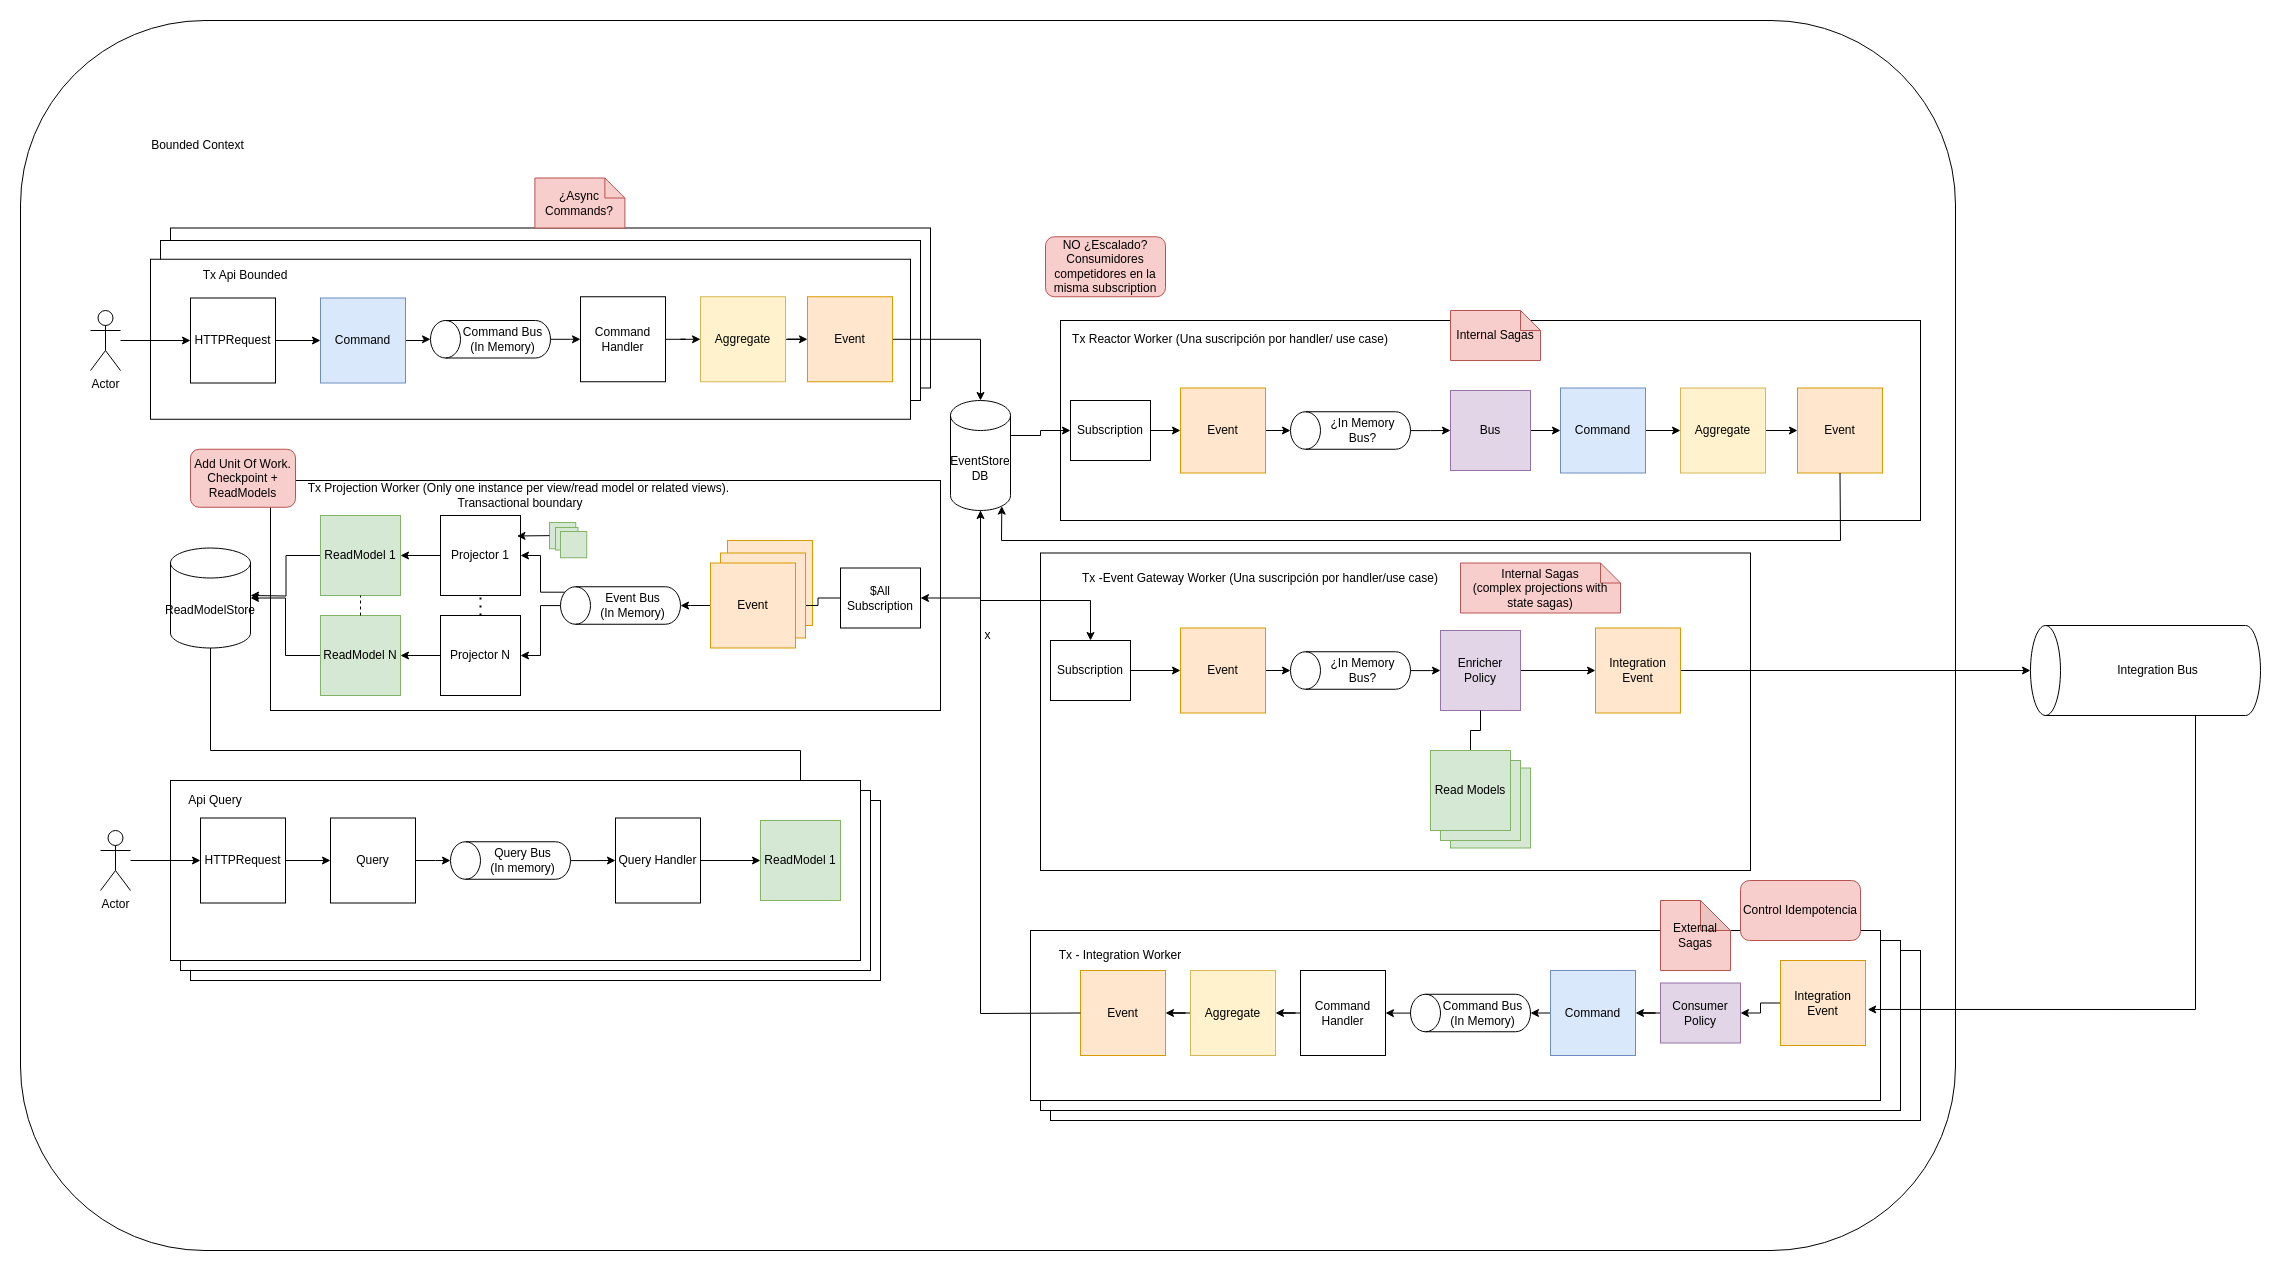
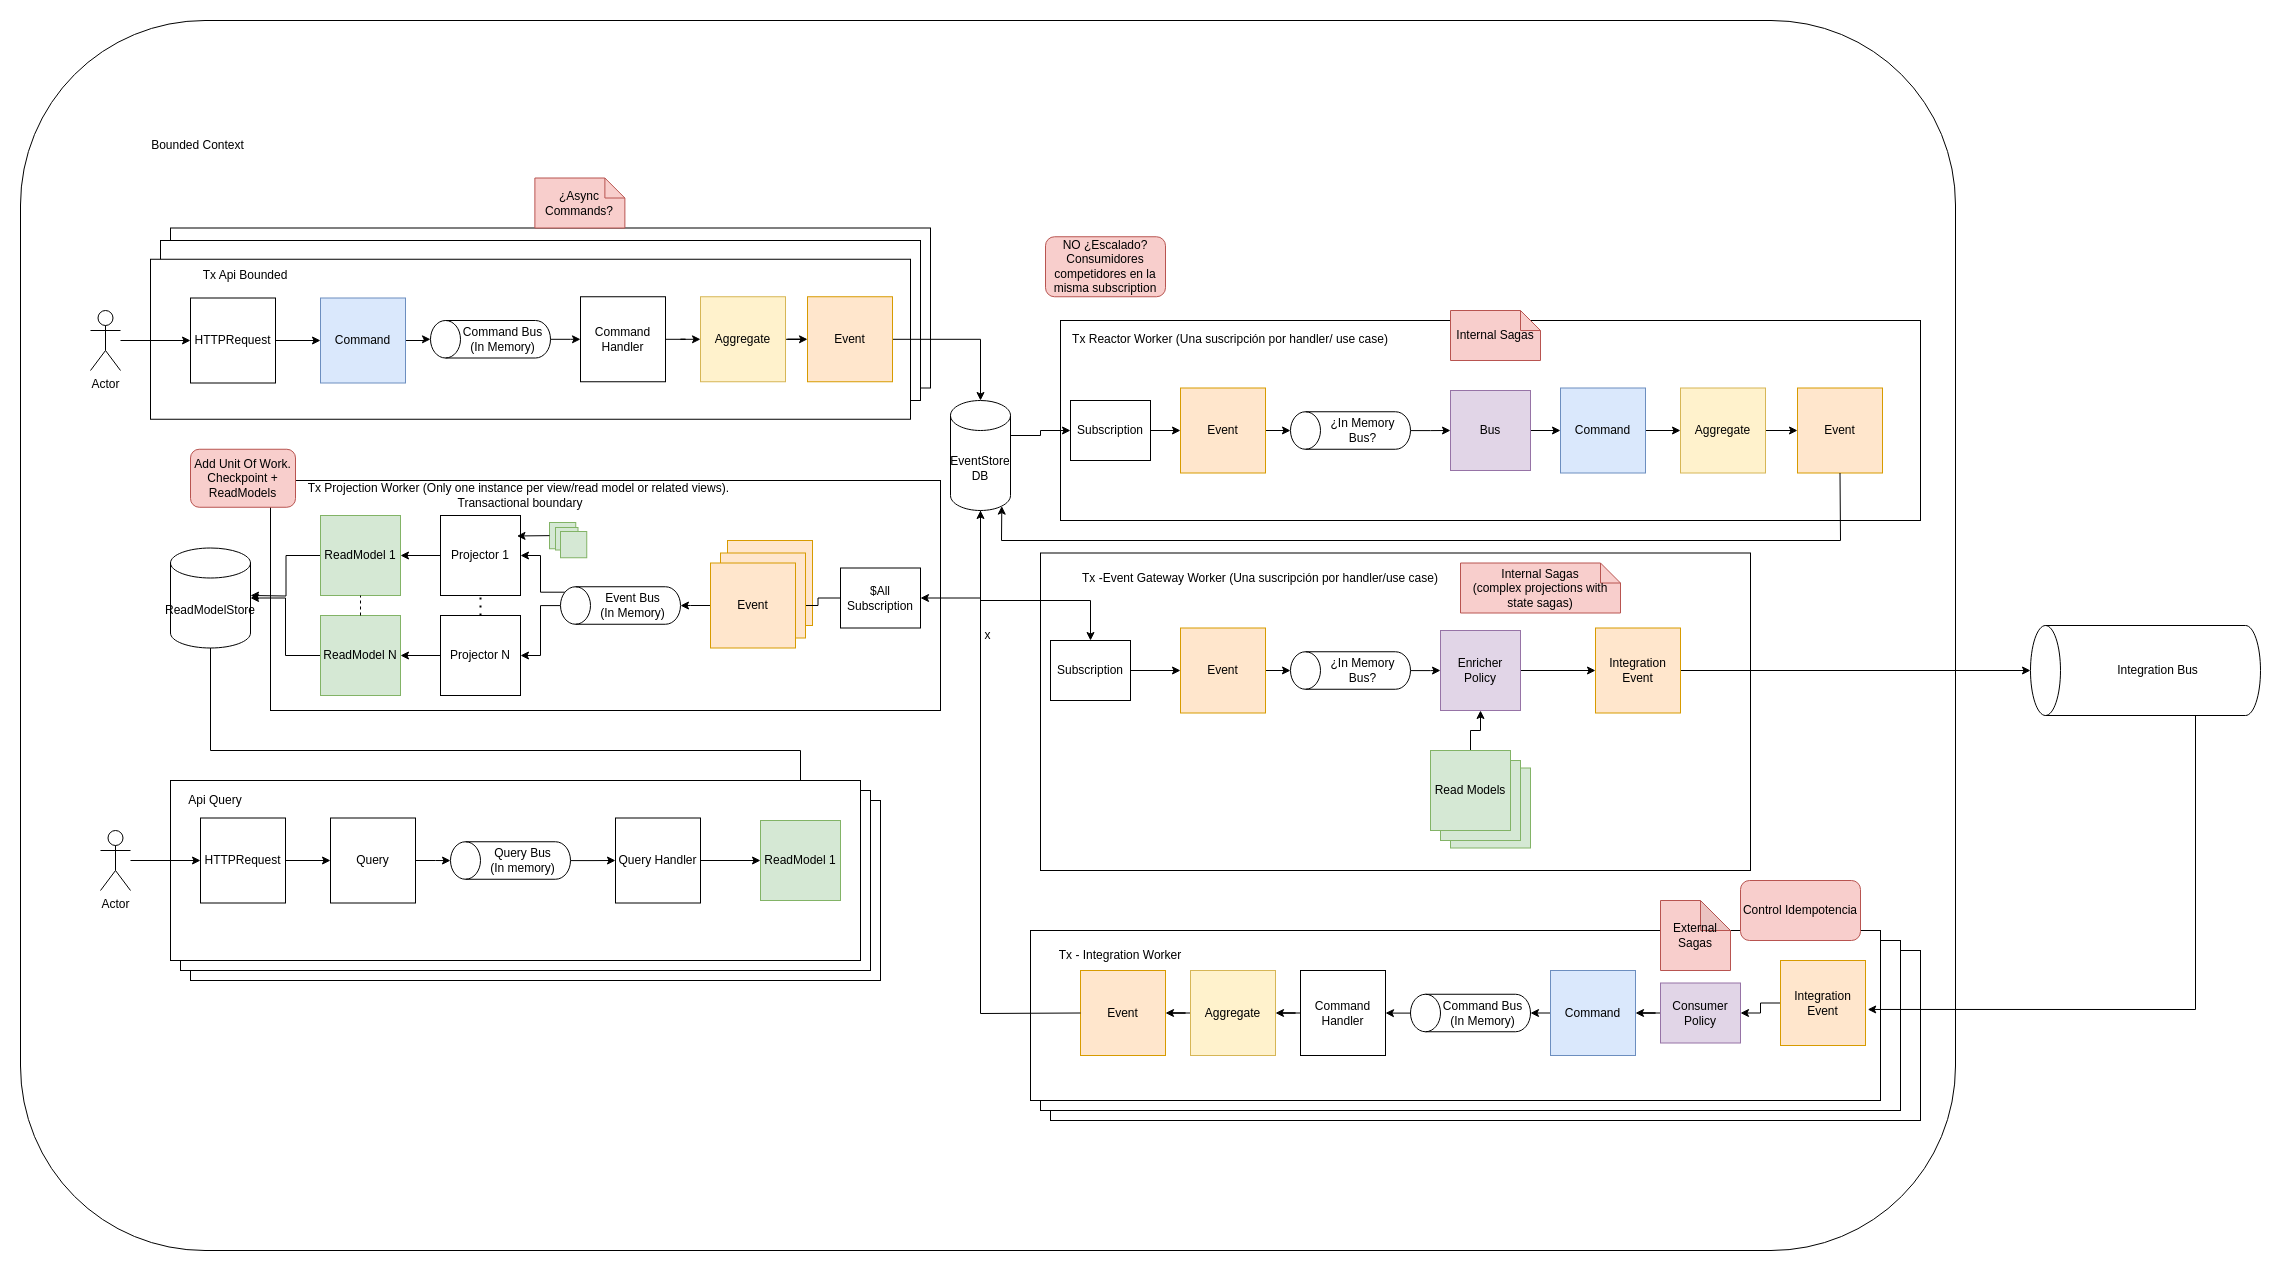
- <mxCell id="95" value="" style="edgeStyle=orthogonalEdgeStyle;rounded=0;orthogonalLoop=1;jettySize=auto;html=1;endArrow=none;" edge="1" parent="1" source="96" target="89"><mxGeometry relative="1" as="geometry" /></mxCell>
+ <mxCell id="95" value="" style="edgeStyle=orthogonalEdgeStyle;rounded=0;orthogonalLoop=1;jettySize=auto;html=1;" edge="1" parent="1" source="96" target="89"><mxGeometry relative="1" as="geometry" /></mxCell>
